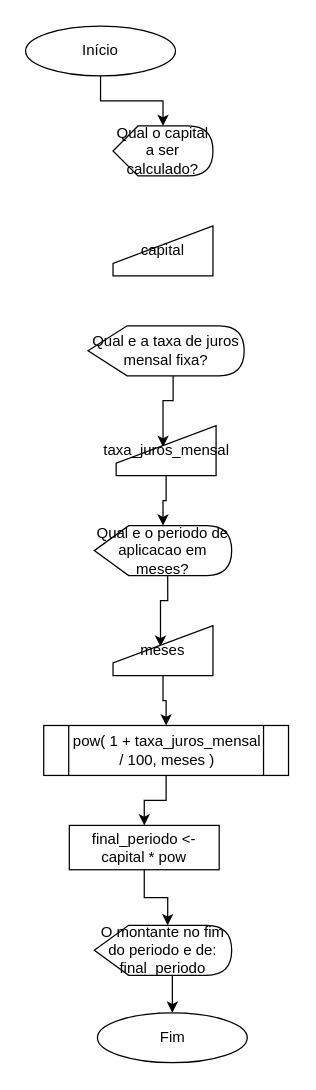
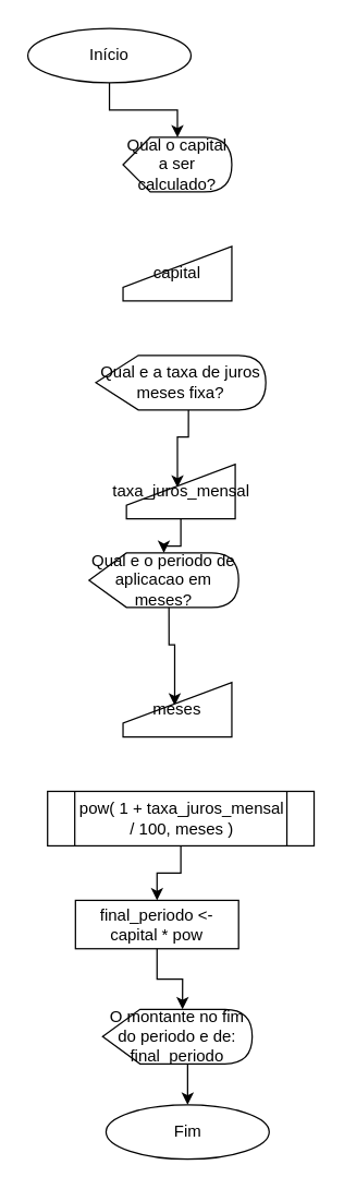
- <mxCell id="7" value="Qual e a taxa de juros mensal fixa?" style="shape=display;whiteSpace=wrap;html=1;" parent="1" vertex="1"><mxGeometry x="70" y="260" width="125" height="40" as="geometry" /></mxCell>
+ <mxCell id="7" value="Qual e a taxa de juros meses fixa?" style="shape=display;whiteSpace=wrap;html=1;" parent="1" vertex="1"><mxGeometry x="70" y="260" width="125" height="40" as="geometry" /></mxCell>
- <mxCell id="18" value="Qual e o periodo de aplicacao em meses?" style="shape=display;whiteSpace=wrap;html=1;" vertex="1" parent="1"><mxGeometry x="75" y="420" width="110" height="40" as="geometry" /></mxCell>
+ <mxCell id="18" value="Qual e o periodo de aplicacao em meses?" style="shape=display;whiteSpace=wrap;html=1;" vertex="1" parent="1"><mxGeometry x="65" y="405" width="110" height="40" as="geometry" /></mxCell>
- <mxCell id="19" style="edgeStyle=orthogonalEdgeStyle;rounded=0;orthogonalLoop=1;jettySize=auto;html=1;exitX=0.5;exitY=1;exitDx=0;exitDy=0;entryX=0.5;entryY=0;entryDx=0;entryDy=0;" edge="1" parent="1" source="20" target="11"><mxGeometry relative="1" as="geometry" /></mxCell>
